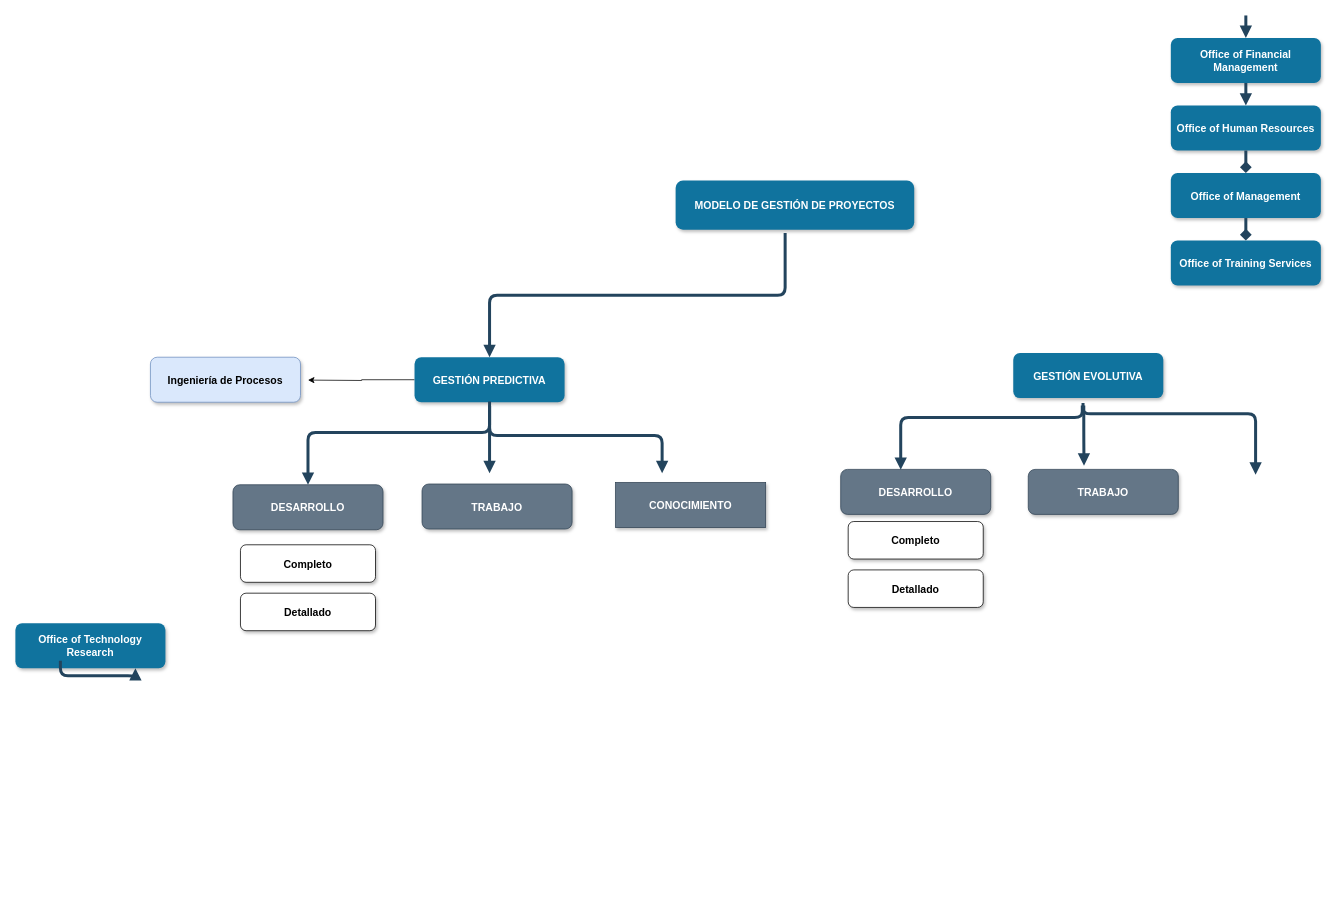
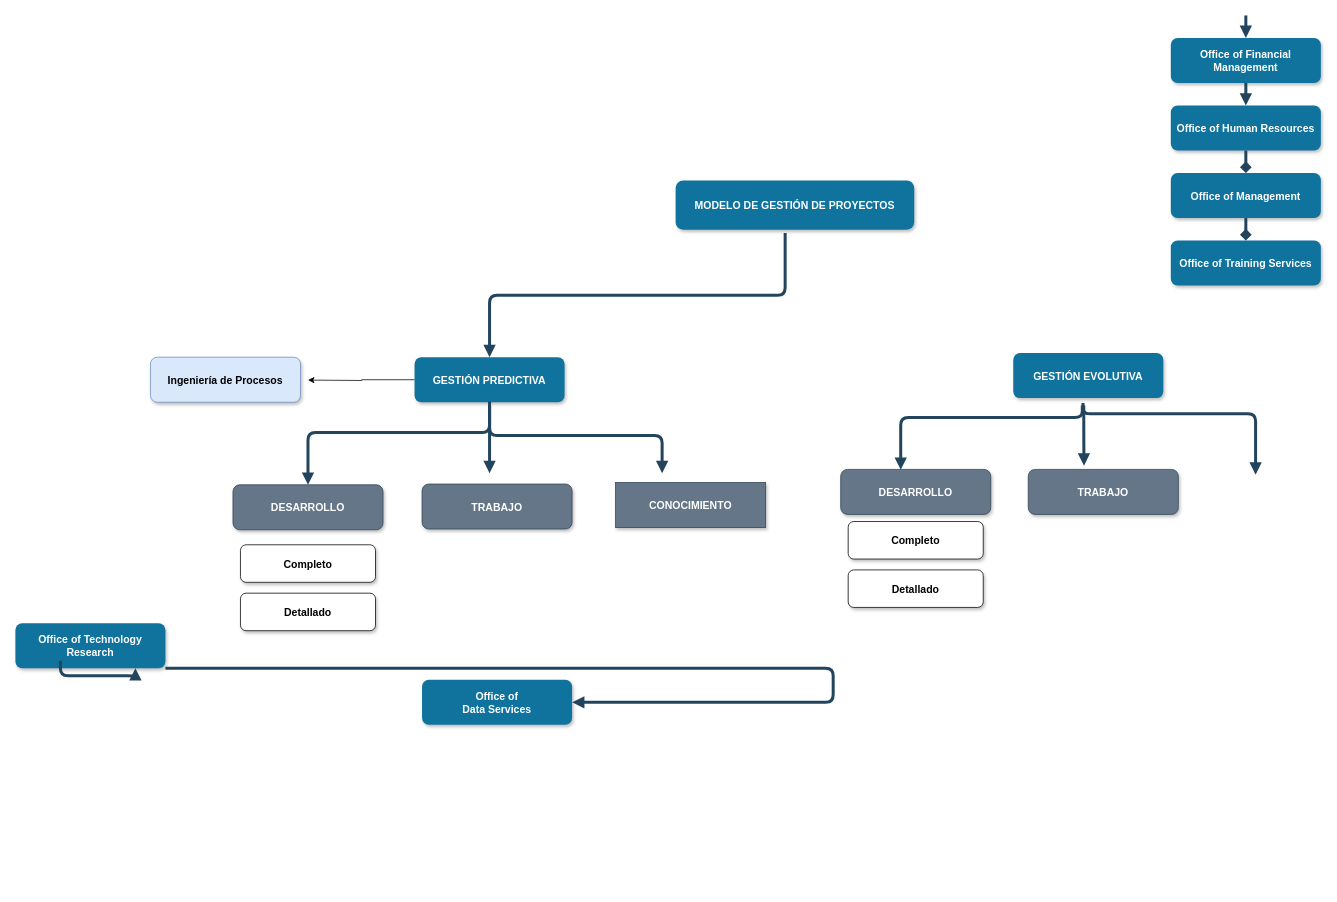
+ <mxCell id="19" value="" style="edgeStyle=elbowEdgeStyle;elbow=vertical;strokeWidth=4;endArrow=block;endFill=1;fontStyle=1;strokeColor=#23445D;" parent="1" source="9" target="10" edge="1"><mxGeometry x="62" y="185.5" width="100" height="100" as="geometry"><mxPoint x="72" y="305.5" as="sourcePoint" /><mxPoint x="172" y="205.5" as="targetPoint" /><Array as="points"><mxPoint x="1110" y="890" /><mxPoint x="1170" y="860" /><mxPoint x="1400" y="950" /><mxPoint x="950" y="1180" /></Array></mxGeometry></mxCell>
+ <mxCell id="10" value="Office of&#10;Data Services" style="rounded=1;fillColor=#10739E;strokeColor=none;shadow=1;gradientColor=none;fontStyle=1;fontColor=#FFFFFF;fontSize=14;" parent="1" vertex="1"><mxGeometry x="562" y="905.5" width="200" height="60" as="geometry" /></mxCell>
